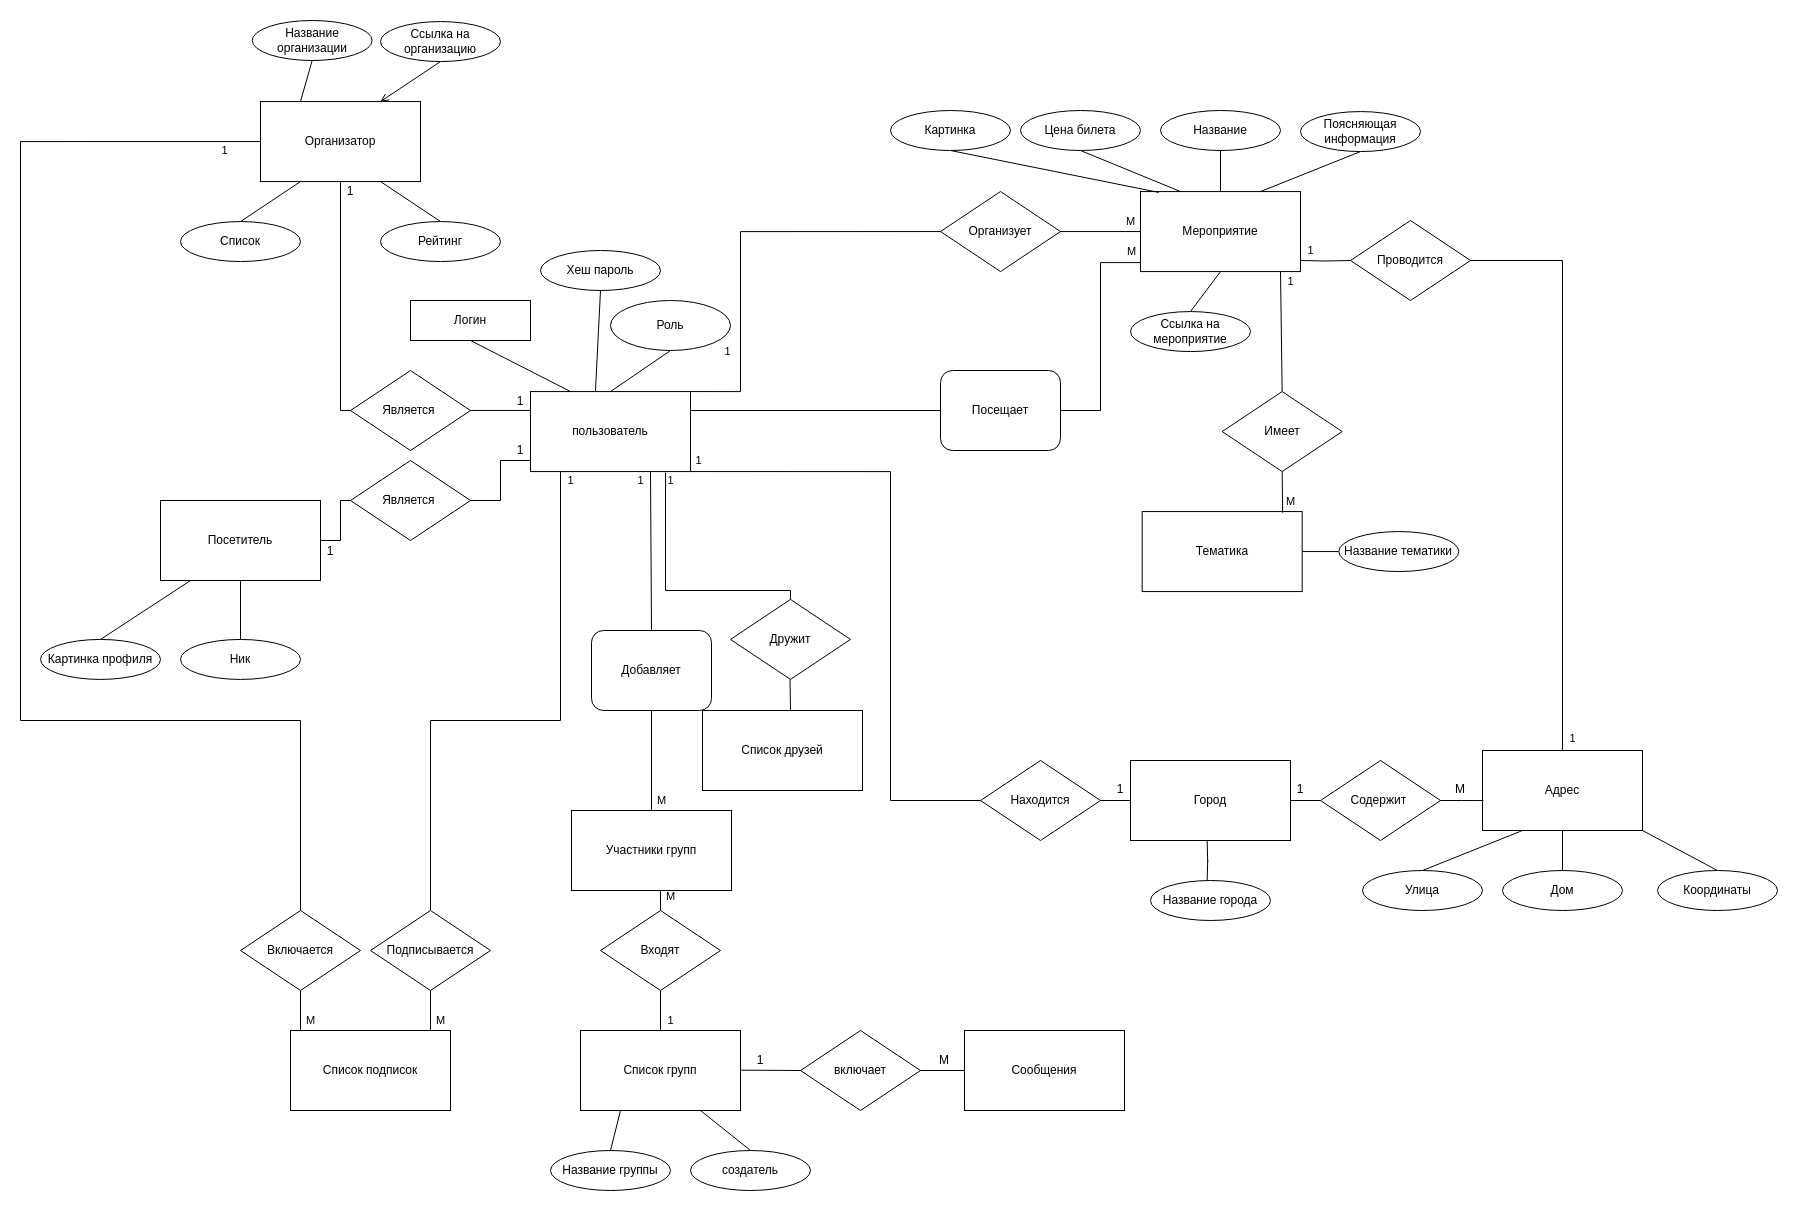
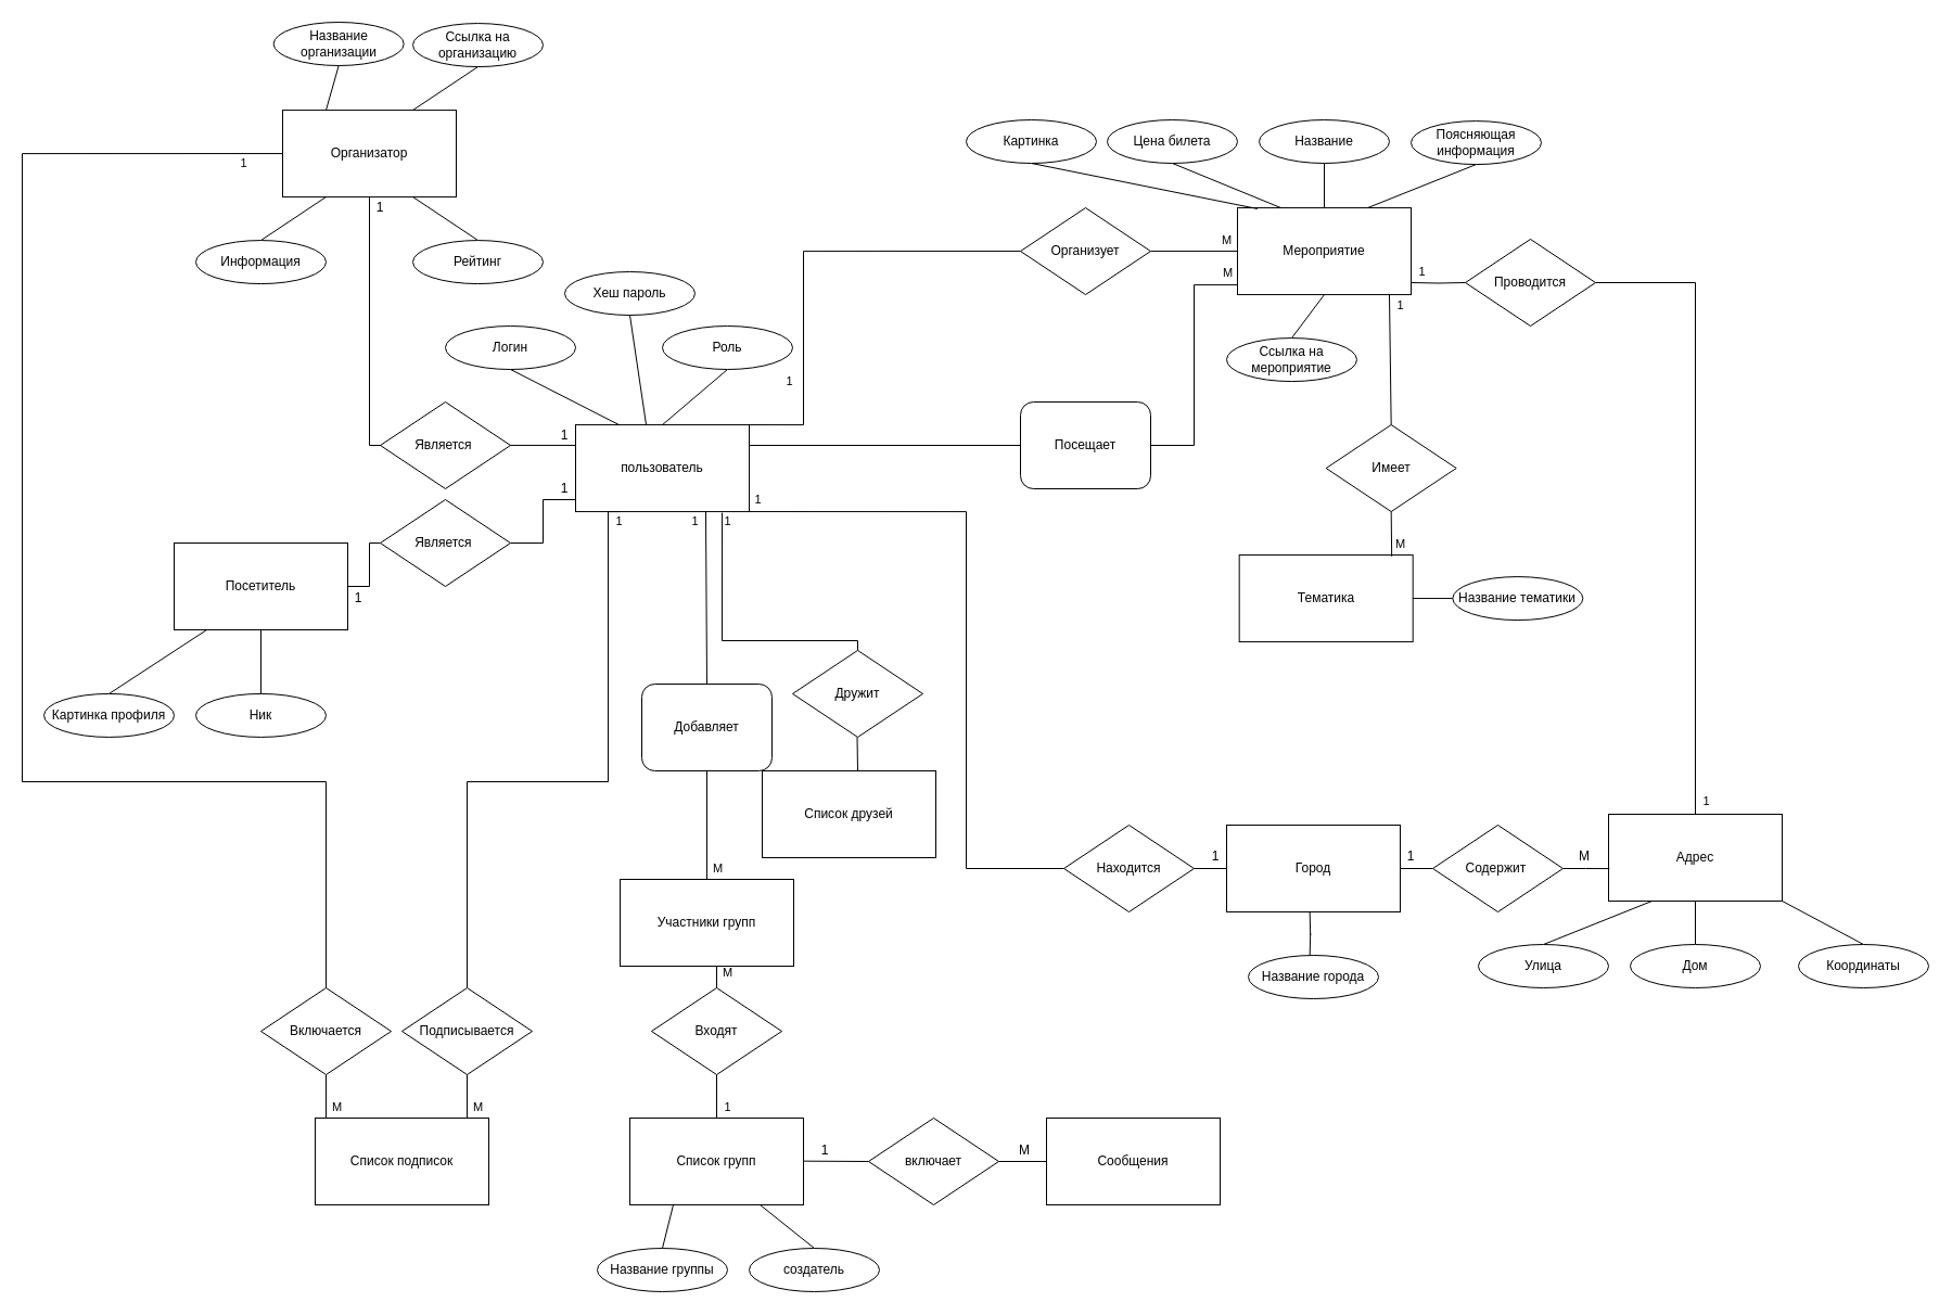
- <mxCell id="12" style="rounded=0;orthogonalLoop=1;jettySize=auto;html=1;exitX=0.5;exitY=1;exitDx=0;exitDy=0;entryX=0.75;entryY=0;entryDx=0;entryDy=0;endArrow=open;endFill=0;" parent="1" source="13" target="2" edge="1"><mxGeometry relative="1" as="geometry" /></mxCell>
+ <mxCell id="12" style="rounded=0;orthogonalLoop=1;jettySize=auto;html=1;exitX=0.5;exitY=1;exitDx=0;exitDy=0;entryX=0.75;entryY=0;entryDx=0;entryDy=0;endArrow=none;endFill=0;" parent="1" source="13" target="2" edge="1"><mxGeometry relative="1" as="geometry" /></mxCell>
- <mxCell id="15" value="Список" style="ellipse;whiteSpace=wrap;html=1;" parent="1" vertex="1"><mxGeometry x="180" y="221.06" width="120" height="40" as="geometry" /></mxCell>
+ <mxCell id="15" value="Информация" style="ellipse;whiteSpace=wrap;html=1;" parent="1" vertex="1"><mxGeometry x="180" y="221.06" width="120" height="40" as="geometry" /></mxCell>
- <mxCell id="49" value="Хеш пароль" style="ellipse;whiteSpace=wrap;html=1;" parent="1" vertex="1"><mxGeometry x="540" y="250" width="120" height="40" as="geometry" /></mxCell>
+ <mxCell id="49" value="Хеш пароль" style="ellipse;whiteSpace=wrap;html=1;" parent="1" vertex="1"><mxGeometry x="520" y="250" width="120" height="40" as="geometry" /></mxCell>
- <mxCell id="47" value="Логин" style="whiteSpace=wrap;html=1;rounded=0;" parent="1" vertex="1"><mxGeometry x="410" y="300" width="120" height="40" as="geometry" /></mxCell>
+ <mxCell id="47" value="Логин" style="ellipse;whiteSpace=wrap;html=1;" parent="1" vertex="1"><mxGeometry x="410" y="300" width="120" height="40" as="geometry" /></mxCell>
- <mxCell id="71" value="Роль" style="ellipse;whiteSpace=wrap;html=1;" parent="1" vertex="1"><mxGeometry x="610" y="300" width="120" height="50" as="geometry" /></mxCell>
+ <mxCell id="71" value="Роль" style="ellipse;whiteSpace=wrap;html=1;" parent="1" vertex="1"><mxGeometry x="610" y="300" width="120" height="40" as="geometry" /></mxCell>
